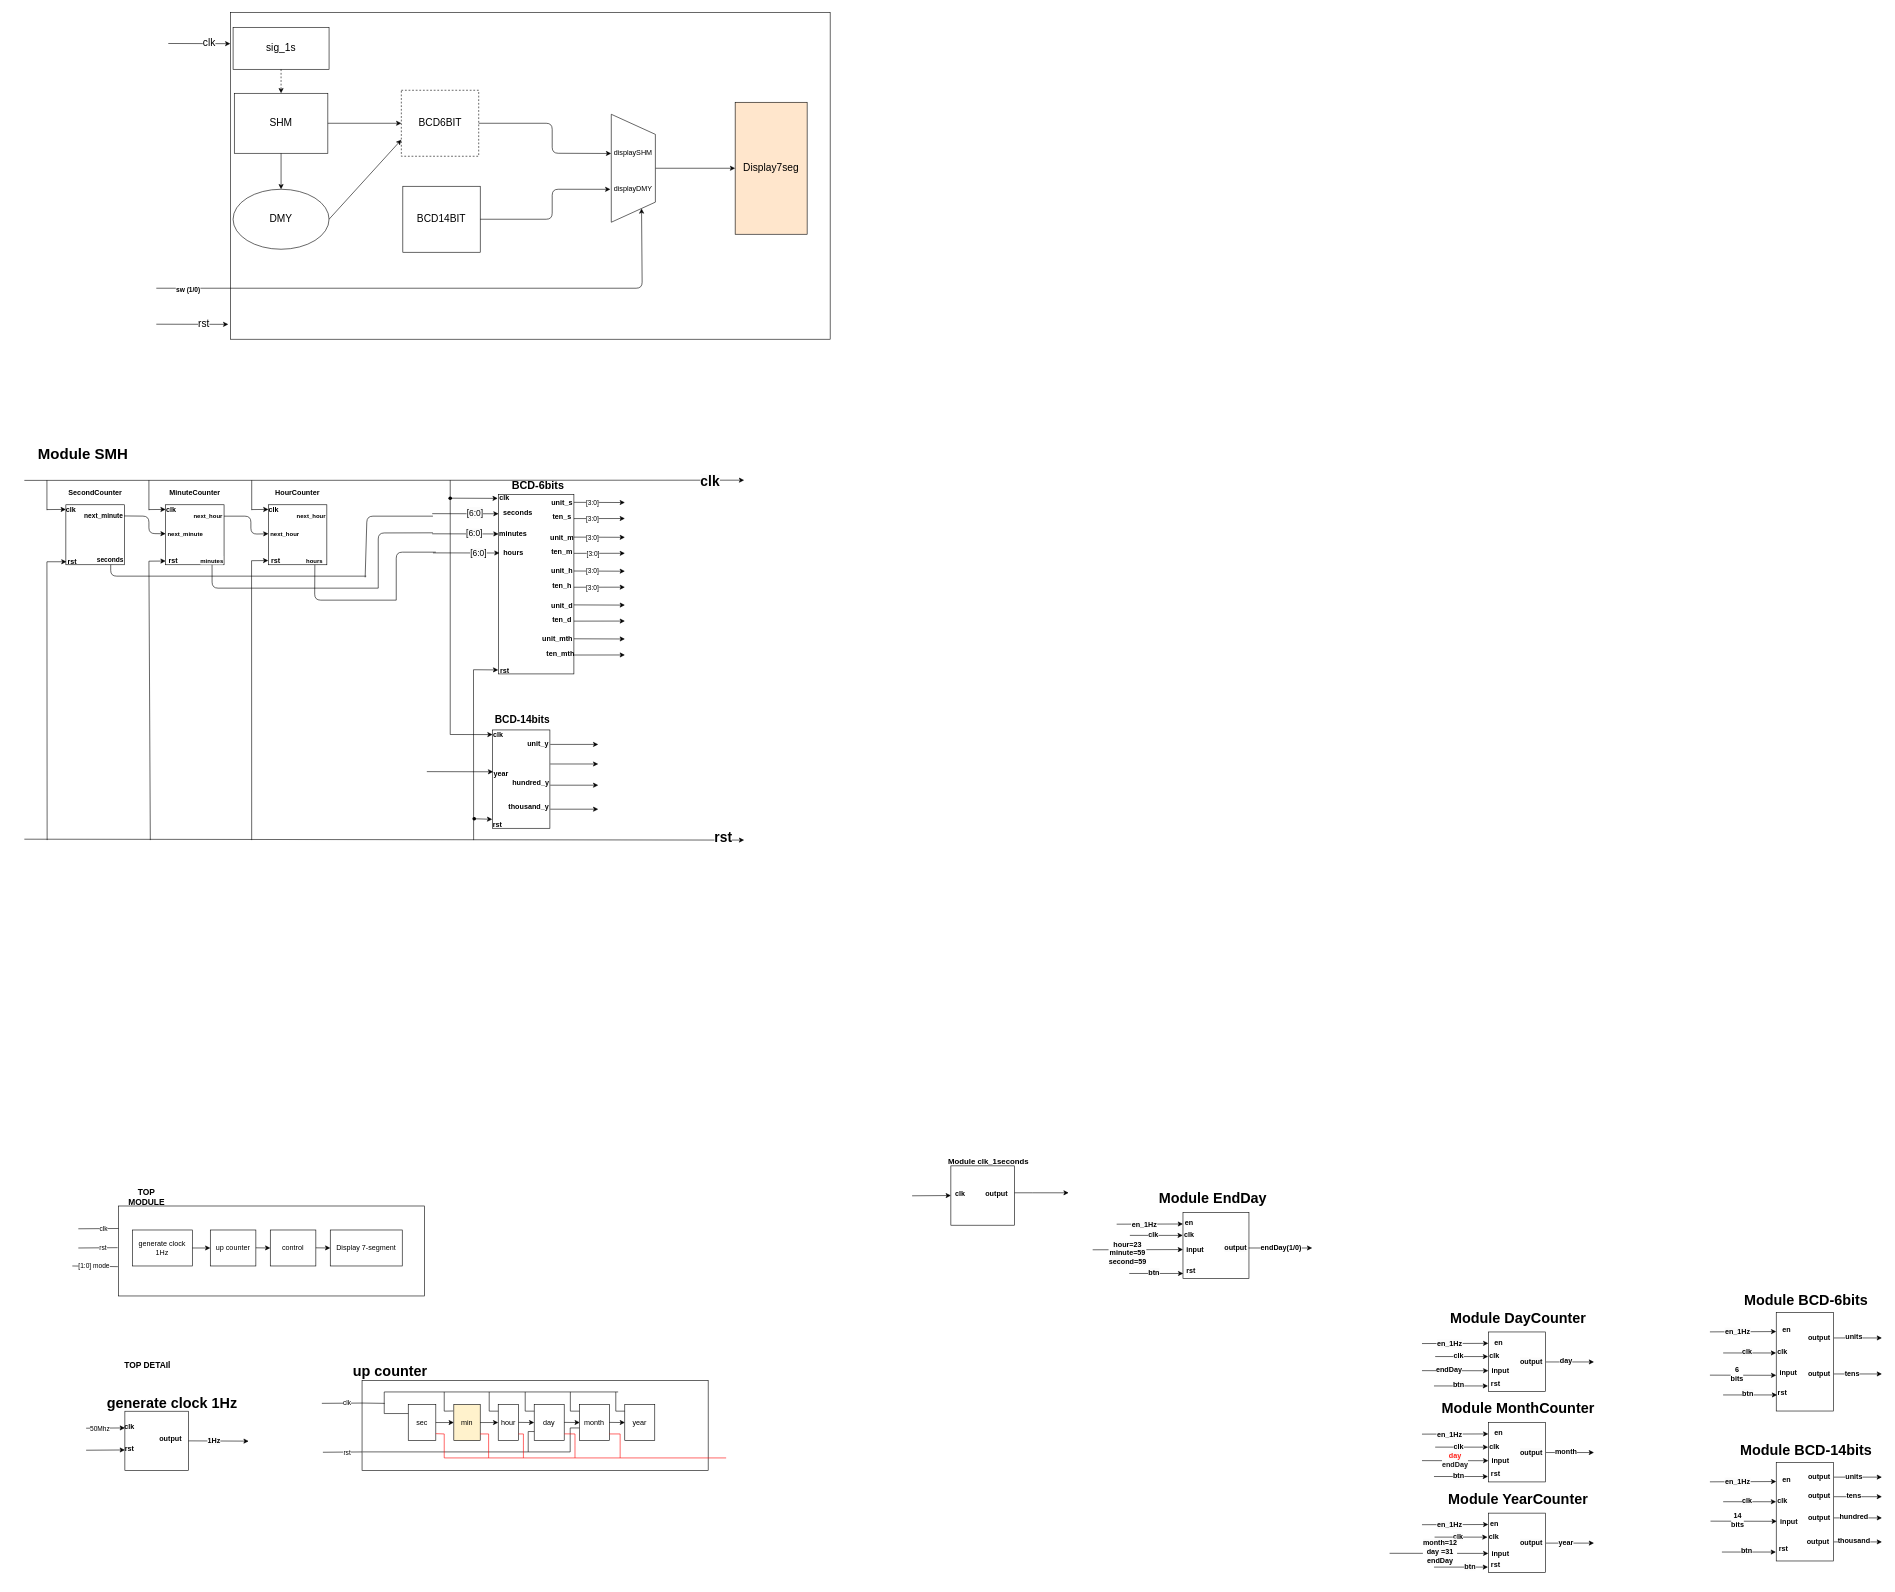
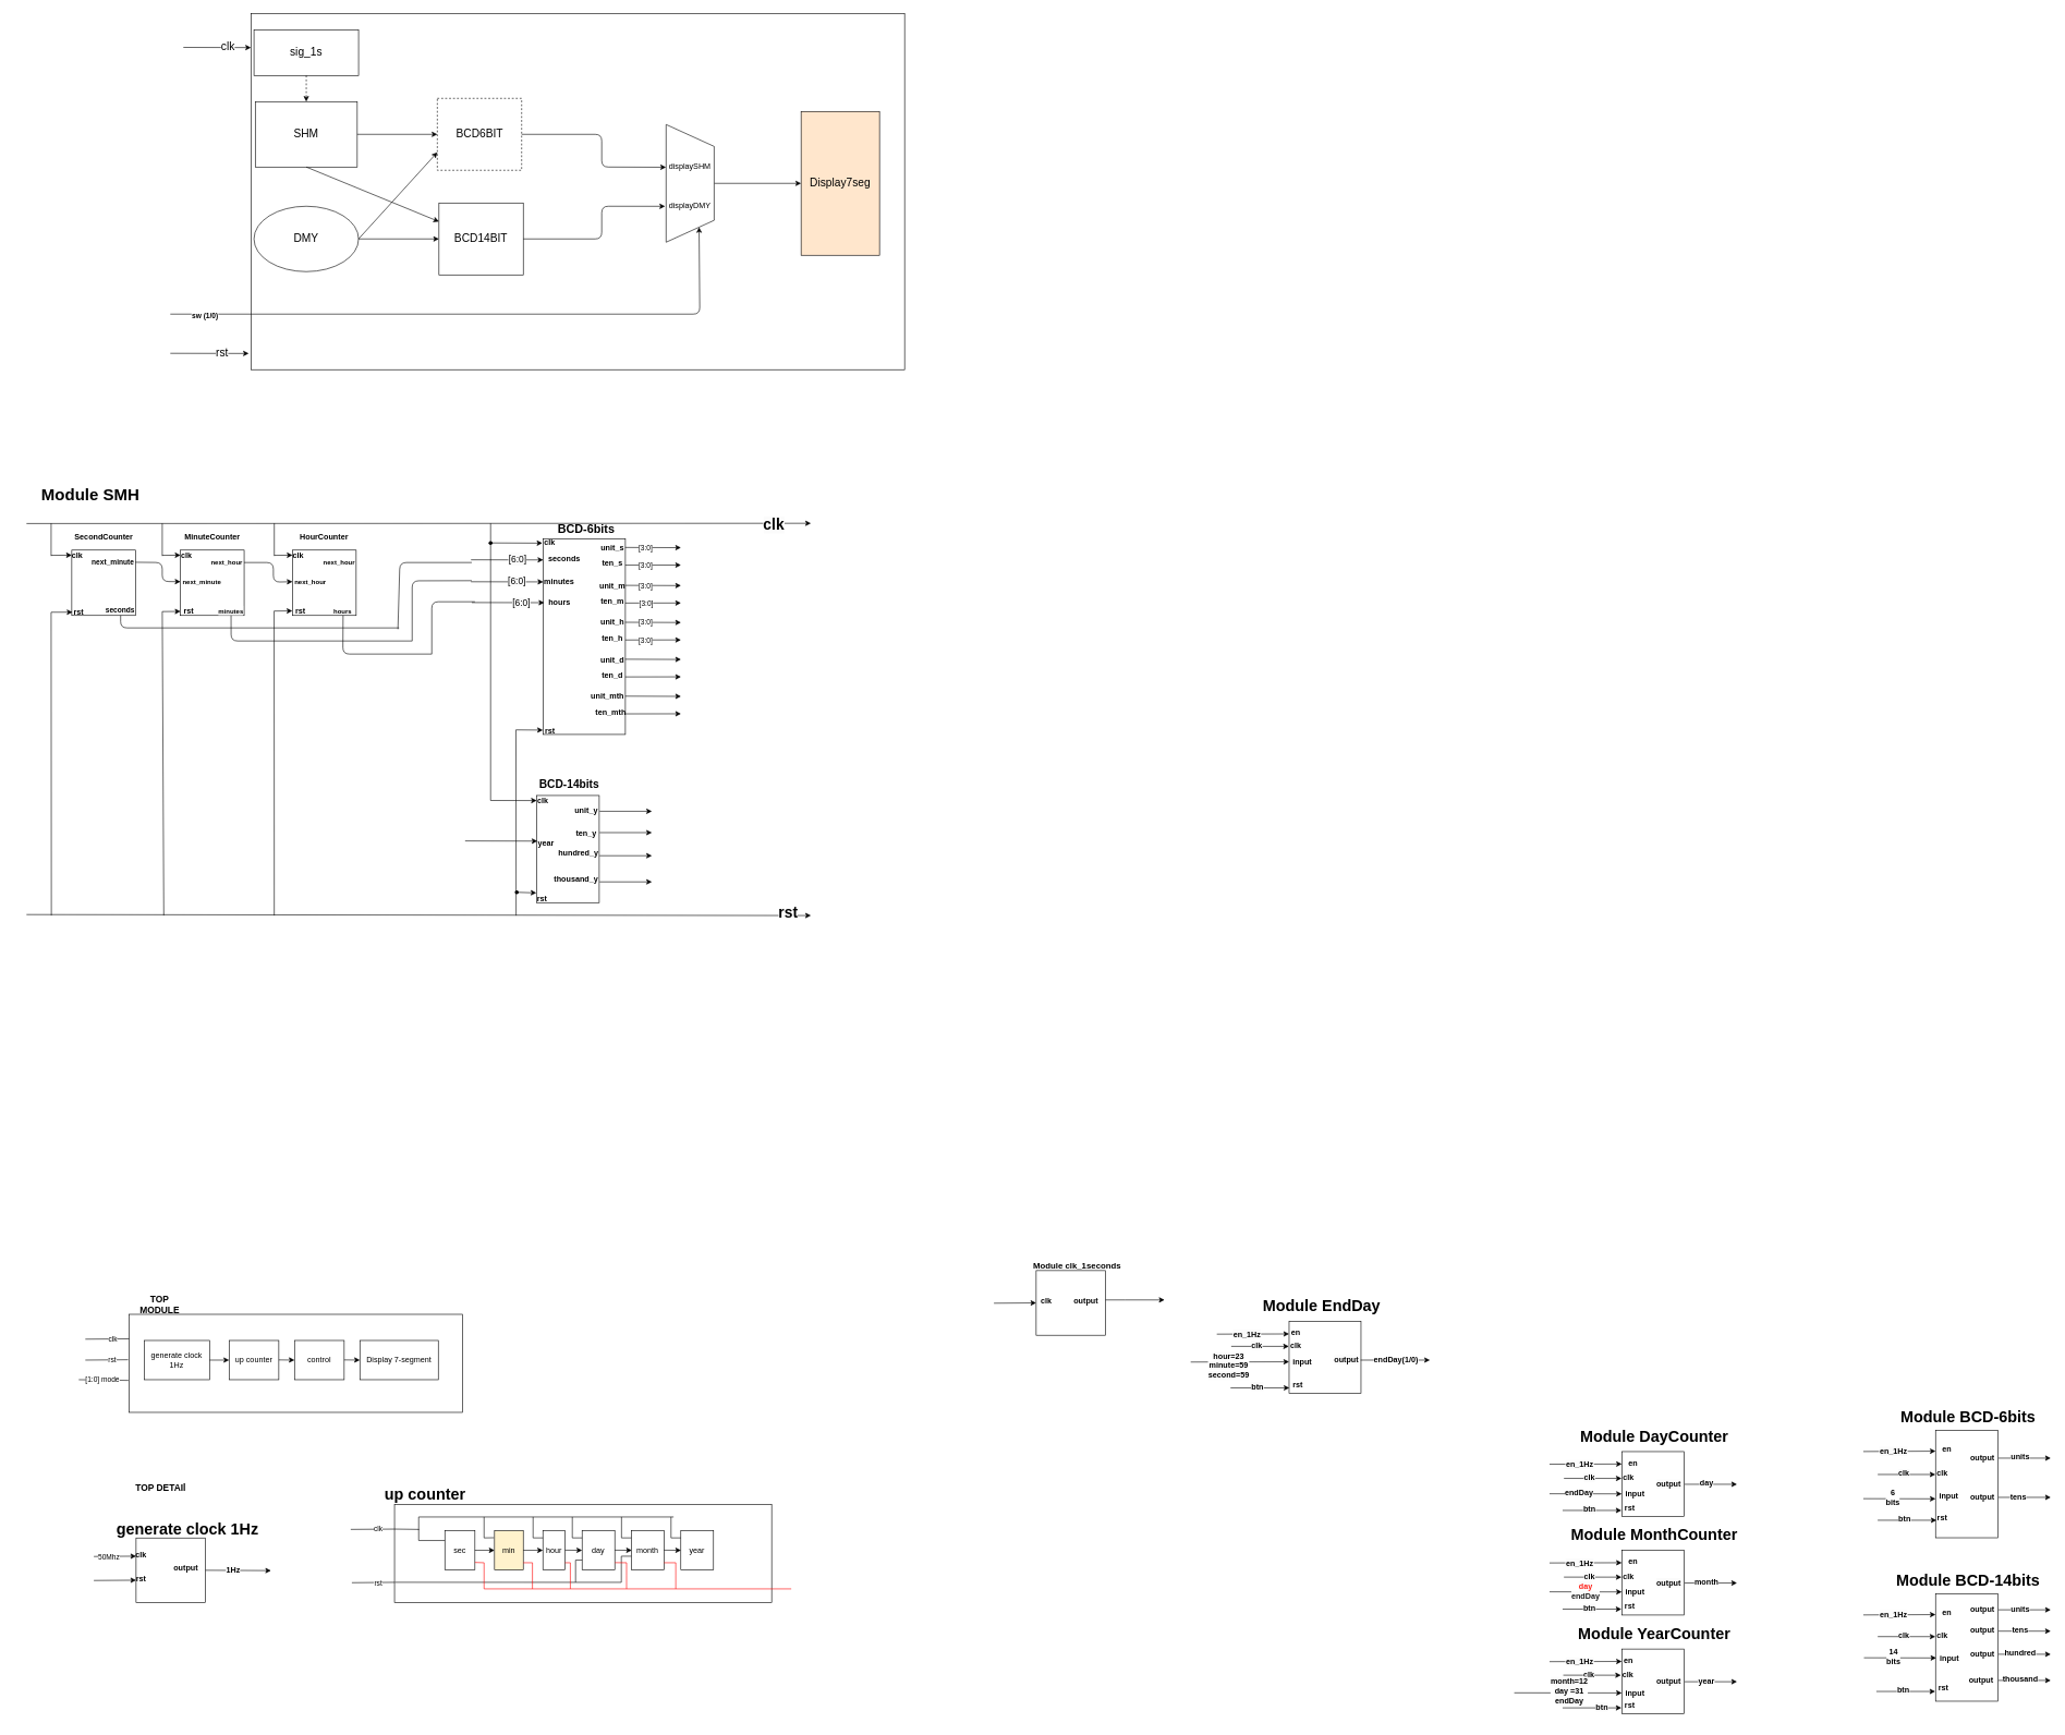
- <mxCell id="339" value="" style="endArrow=classic;html=1;fontSize=17;exitX=0.5;exitY=1;exitDx=0;exitDy=0;entryX=0.5;entryY=0;entryDx=0;entryDy=0;" parent="1" source="335" target="336" edge="1"><mxGeometry width="50" height="50" relative="1" as="geometry"><mxPoint x="740" y="375" as="sourcePoint" /><mxPoint x="790" y="325" as="targetPoint" /></mxGeometry></mxCell>
+ <mxCell id="339" value="" style="endArrow=classic;html=1;fontSize=17;exitX=0.5;exitY=1;exitDx=0;exitDy=0;" parent="1" source="335" target="338" edge="1"><mxGeometry width="50" height="50" relative="1" as="geometry"><mxPoint x="740" y="375" as="sourcePoint" /><mxPoint x="790" y="325" as="targetPoint" /></mxGeometry></mxCell>
+ <mxCell id="341" value="" style="endArrow=classic;html=1;fontSize=17;exitX=1;exitY=0.5;exitDx=0;exitDy=0;entryX=0;entryY=0.5;entryDx=0;entryDy=0;" parent="1" source="336" target="338" edge="1"><mxGeometry width="50" height="50" relative="1" as="geometry"><mxPoint x="587.5" y="355" as="sourcePoint" /><mxPoint x="670" y="365" as="targetPoint" /></mxGeometry></mxCell>
+ <mxCell id="319" value="&lt;b&gt;ten_y&lt;/b&gt;" style="text;html=1;align=center;verticalAlign=middle;whiteSpace=wrap;rounded=0;" parent="313" vertex="1"><mxGeometry x="56.16" y="96.79" width="39.46" height="20" as="geometry" /></mxCell>
